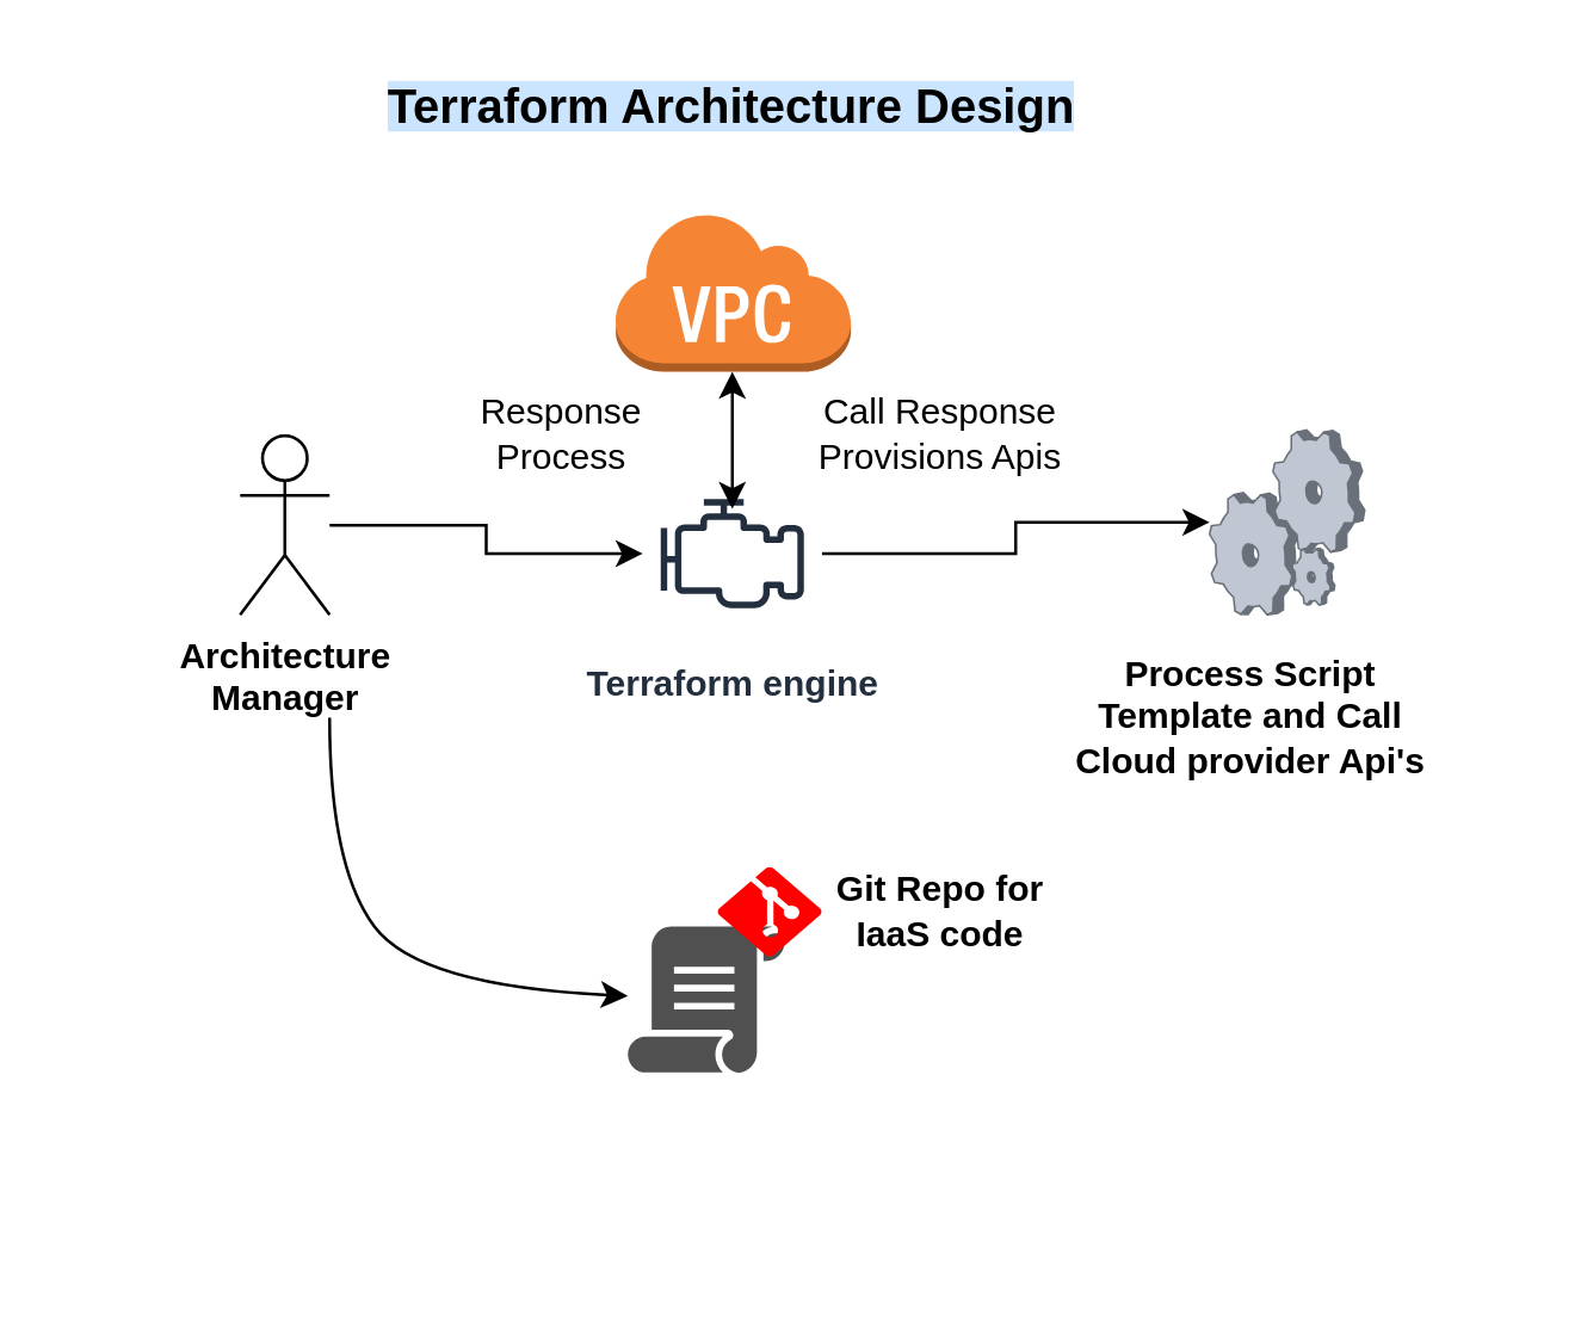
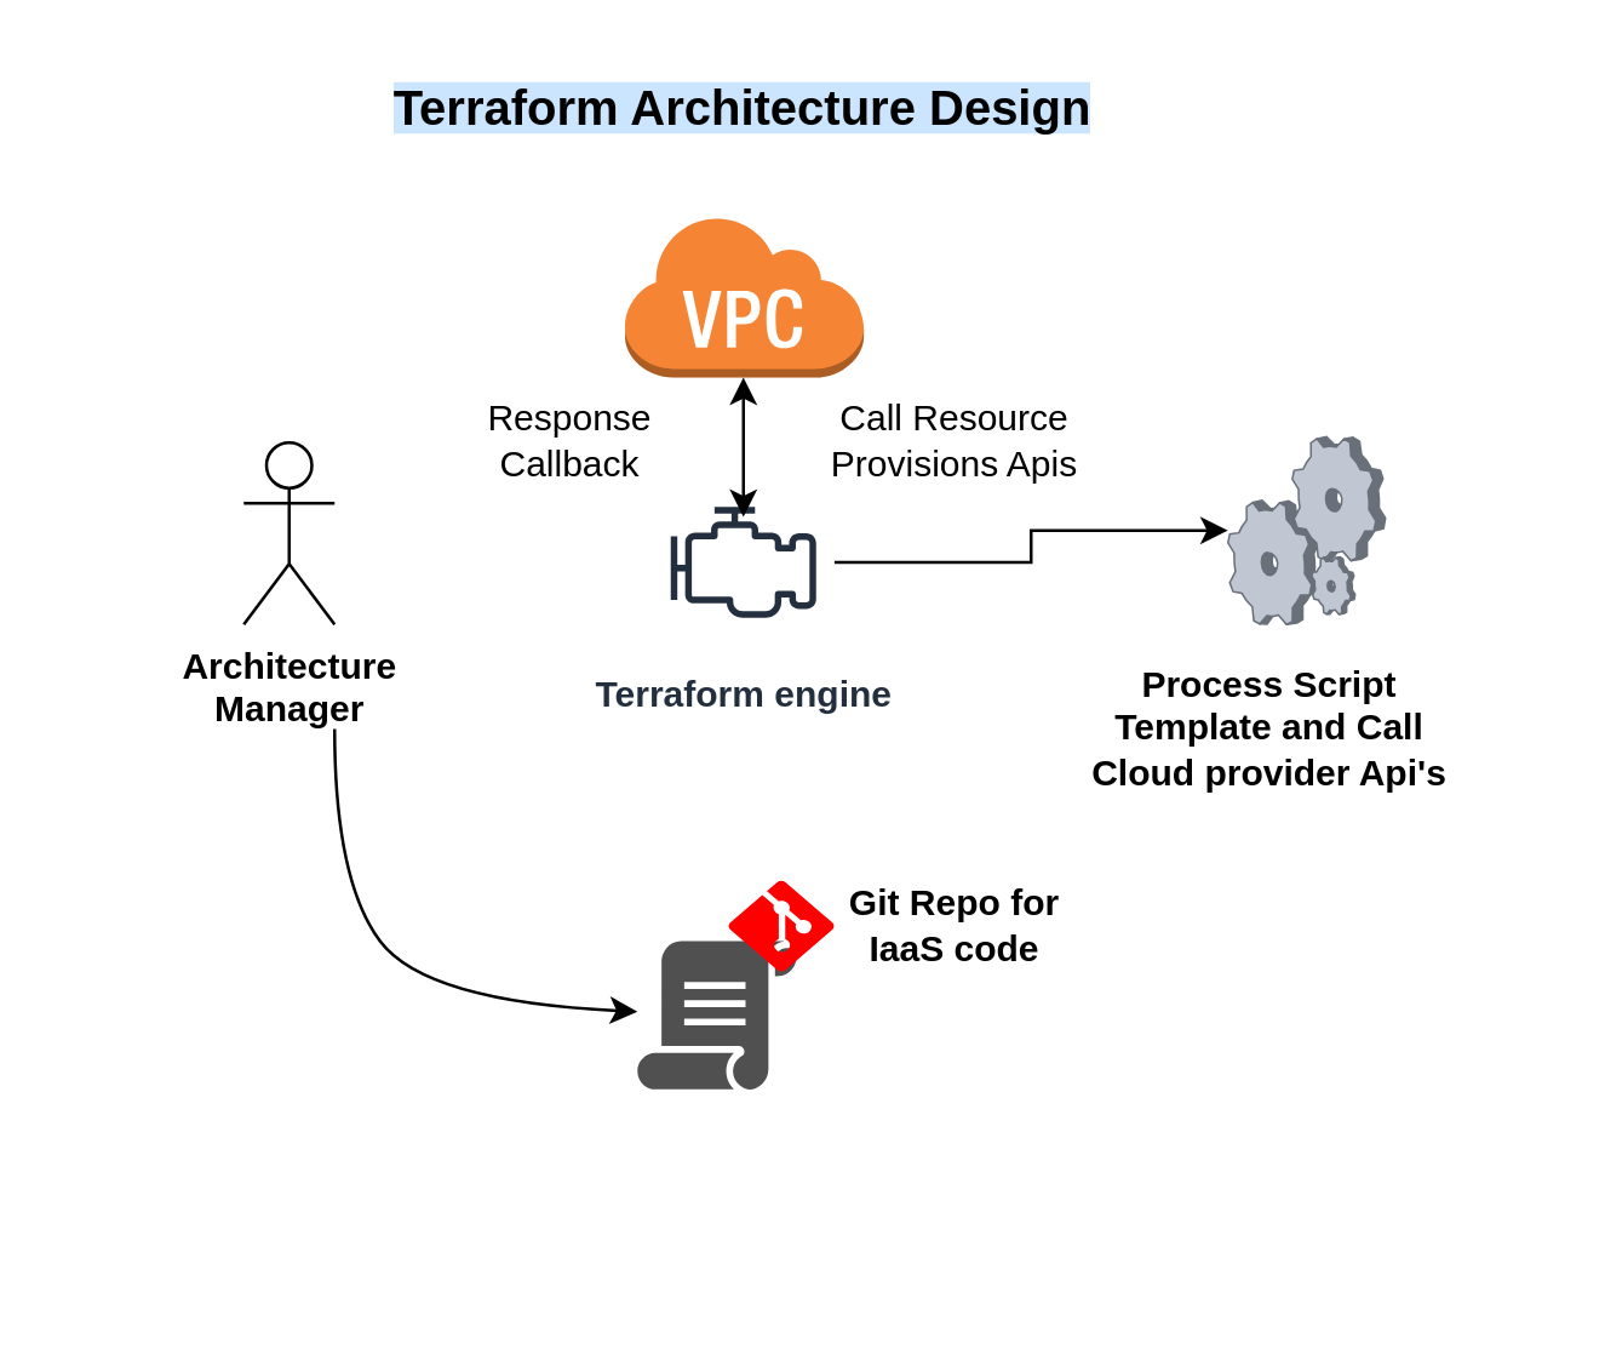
- <mxCell id="16" value="Response Process" style="text;html=1;strokeColor=none;fillColor=none;align=center;verticalAlign=middle;whiteSpace=wrap;rounded=0;" vertex="1" parent="2"><mxGeometry x="78" y="60" width="60" height="30" as="geometry" /></mxCell>
+ <mxCell id="16" value="Response Callback" style="text;html=1;strokeColor=none;fillColor=none;align=center;verticalAlign=middle;whiteSpace=wrap;rounded=0;" vertex="1" parent="2"><mxGeometry x="78" y="60" width="60" height="30" as="geometry" /></mxCell>
- <mxCell id="15" value="Call Response Provisions Apis" style="text;html=1;strokeColor=none;fillColor=none;align=center;verticalAlign=middle;whiteSpace=wrap;rounded=0;" vertex="1" parent="2"><mxGeometry x="170" y="60" width="130" height="30" as="geometry" /></mxCell>
+ <mxCell id="15" value="Call Resource Provisions Apis" style="text;html=1;strokeColor=none;fillColor=none;align=center;verticalAlign=middle;whiteSpace=wrap;rounded=0;" vertex="1" parent="2"><mxGeometry x="170" y="60" width="130" height="30" as="geometry" /></mxCell>
- <mxCell id="12" style="edgeStyle=orthogonalEdgeStyle;rounded=0;orthogonalLoop=1;jettySize=auto;html=1;" edge="1" parent="2" source="3" target="11"><mxGeometry relative="1" as="geometry" /></mxCell>
